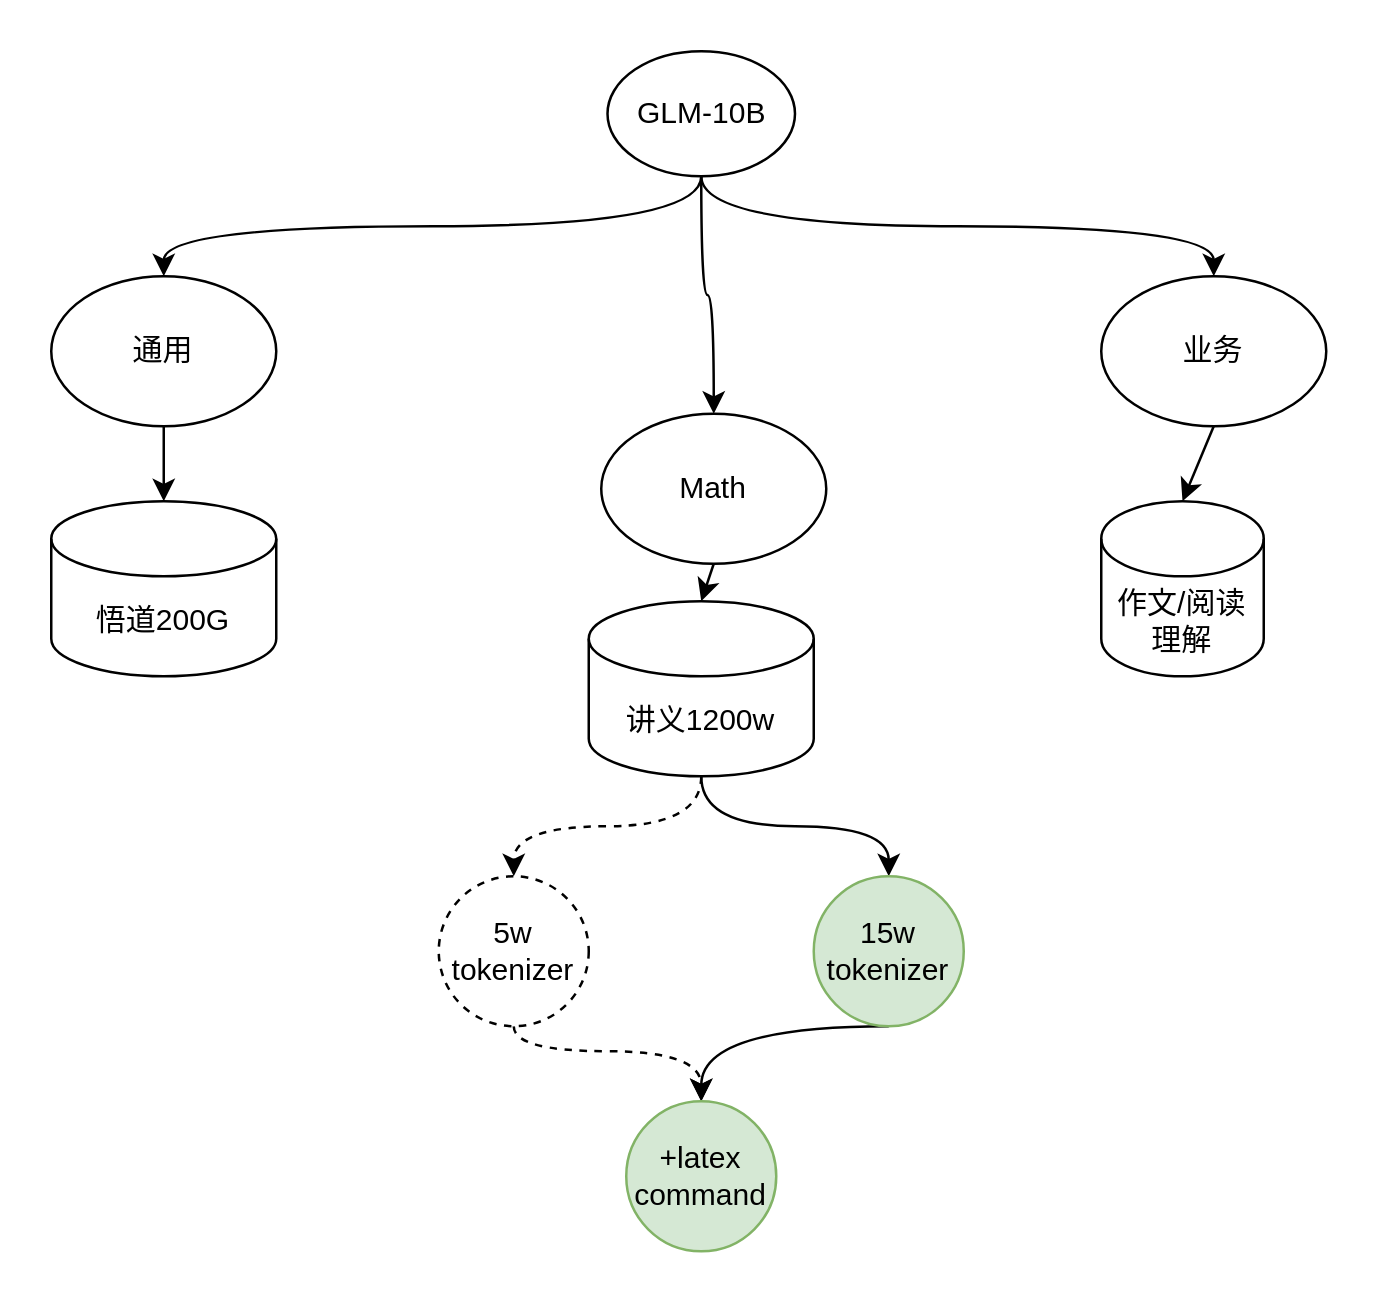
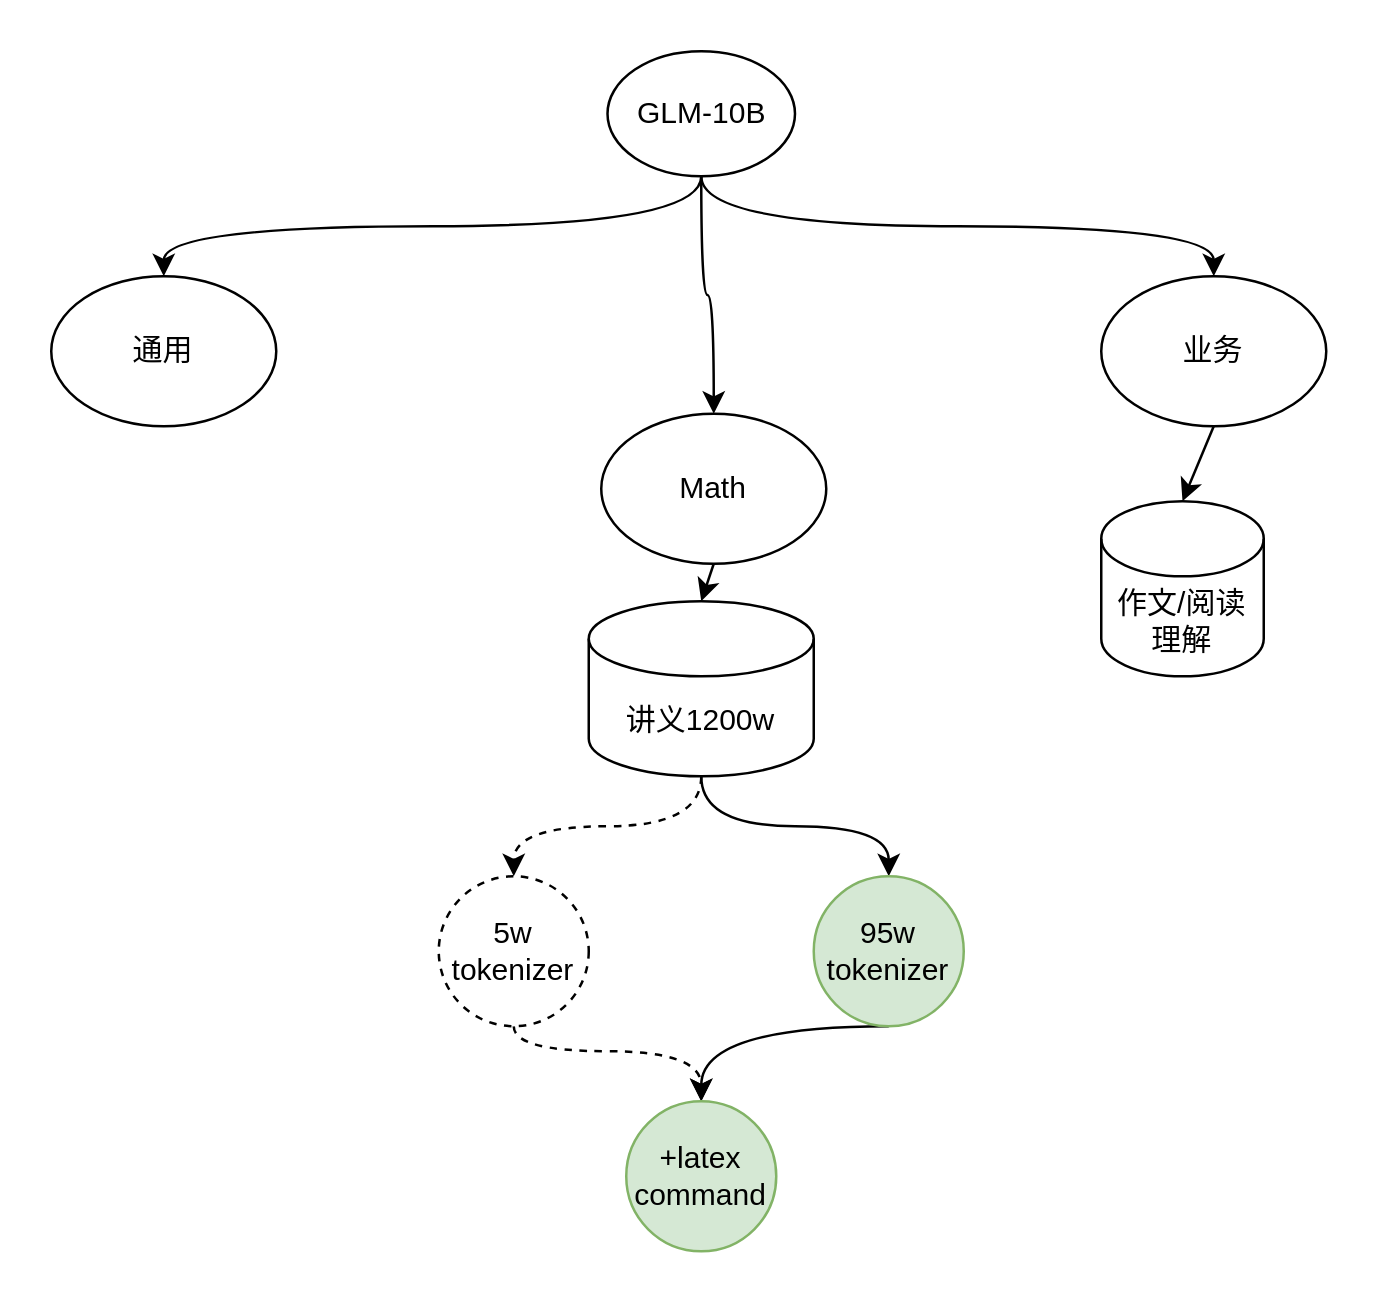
- <mxCell id="10" style="edgeStyle=none;rounded=0;orthogonalLoop=1;jettySize=auto;html=1;exitX=0.5;exitY=1;exitDx=0;exitDy=0;entryX=0.5;entryY=0;entryDx=0;entryDy=0;entryPerimeter=0;" edge="1" parent="1" source="11" target="15"><mxGeometry relative="1" as="geometry" /></mxCell>
- <mxCell id="15" value="悟道200G" style="shape=cylinder3;whiteSpace=wrap;html=1;boundedLbl=1;backgroundOutline=1;size=15;" parent="1" vertex="1"><mxGeometry x="20" y="200" width="90" height="70" as="geometry" /></mxCell>
- <mxCell id="20" value="15w tokenizer" style="ellipse;whiteSpace=wrap;html=1;aspect=fixed;fillColor=#d5e8d4;strokeColor=#82b366;" parent="1" vertex="1"><mxGeometry x="325" y="350" width="60" height="60" as="geometry" /></mxCell>
+ <mxCell id="20" value="95w tokenizer" style="ellipse;whiteSpace=wrap;html=1;aspect=fixed;fillColor=#d5e8d4;strokeColor=#82b366;" parent="1" vertex="1"><mxGeometry x="325" y="350" width="60" height="60" as="geometry" /></mxCell>
